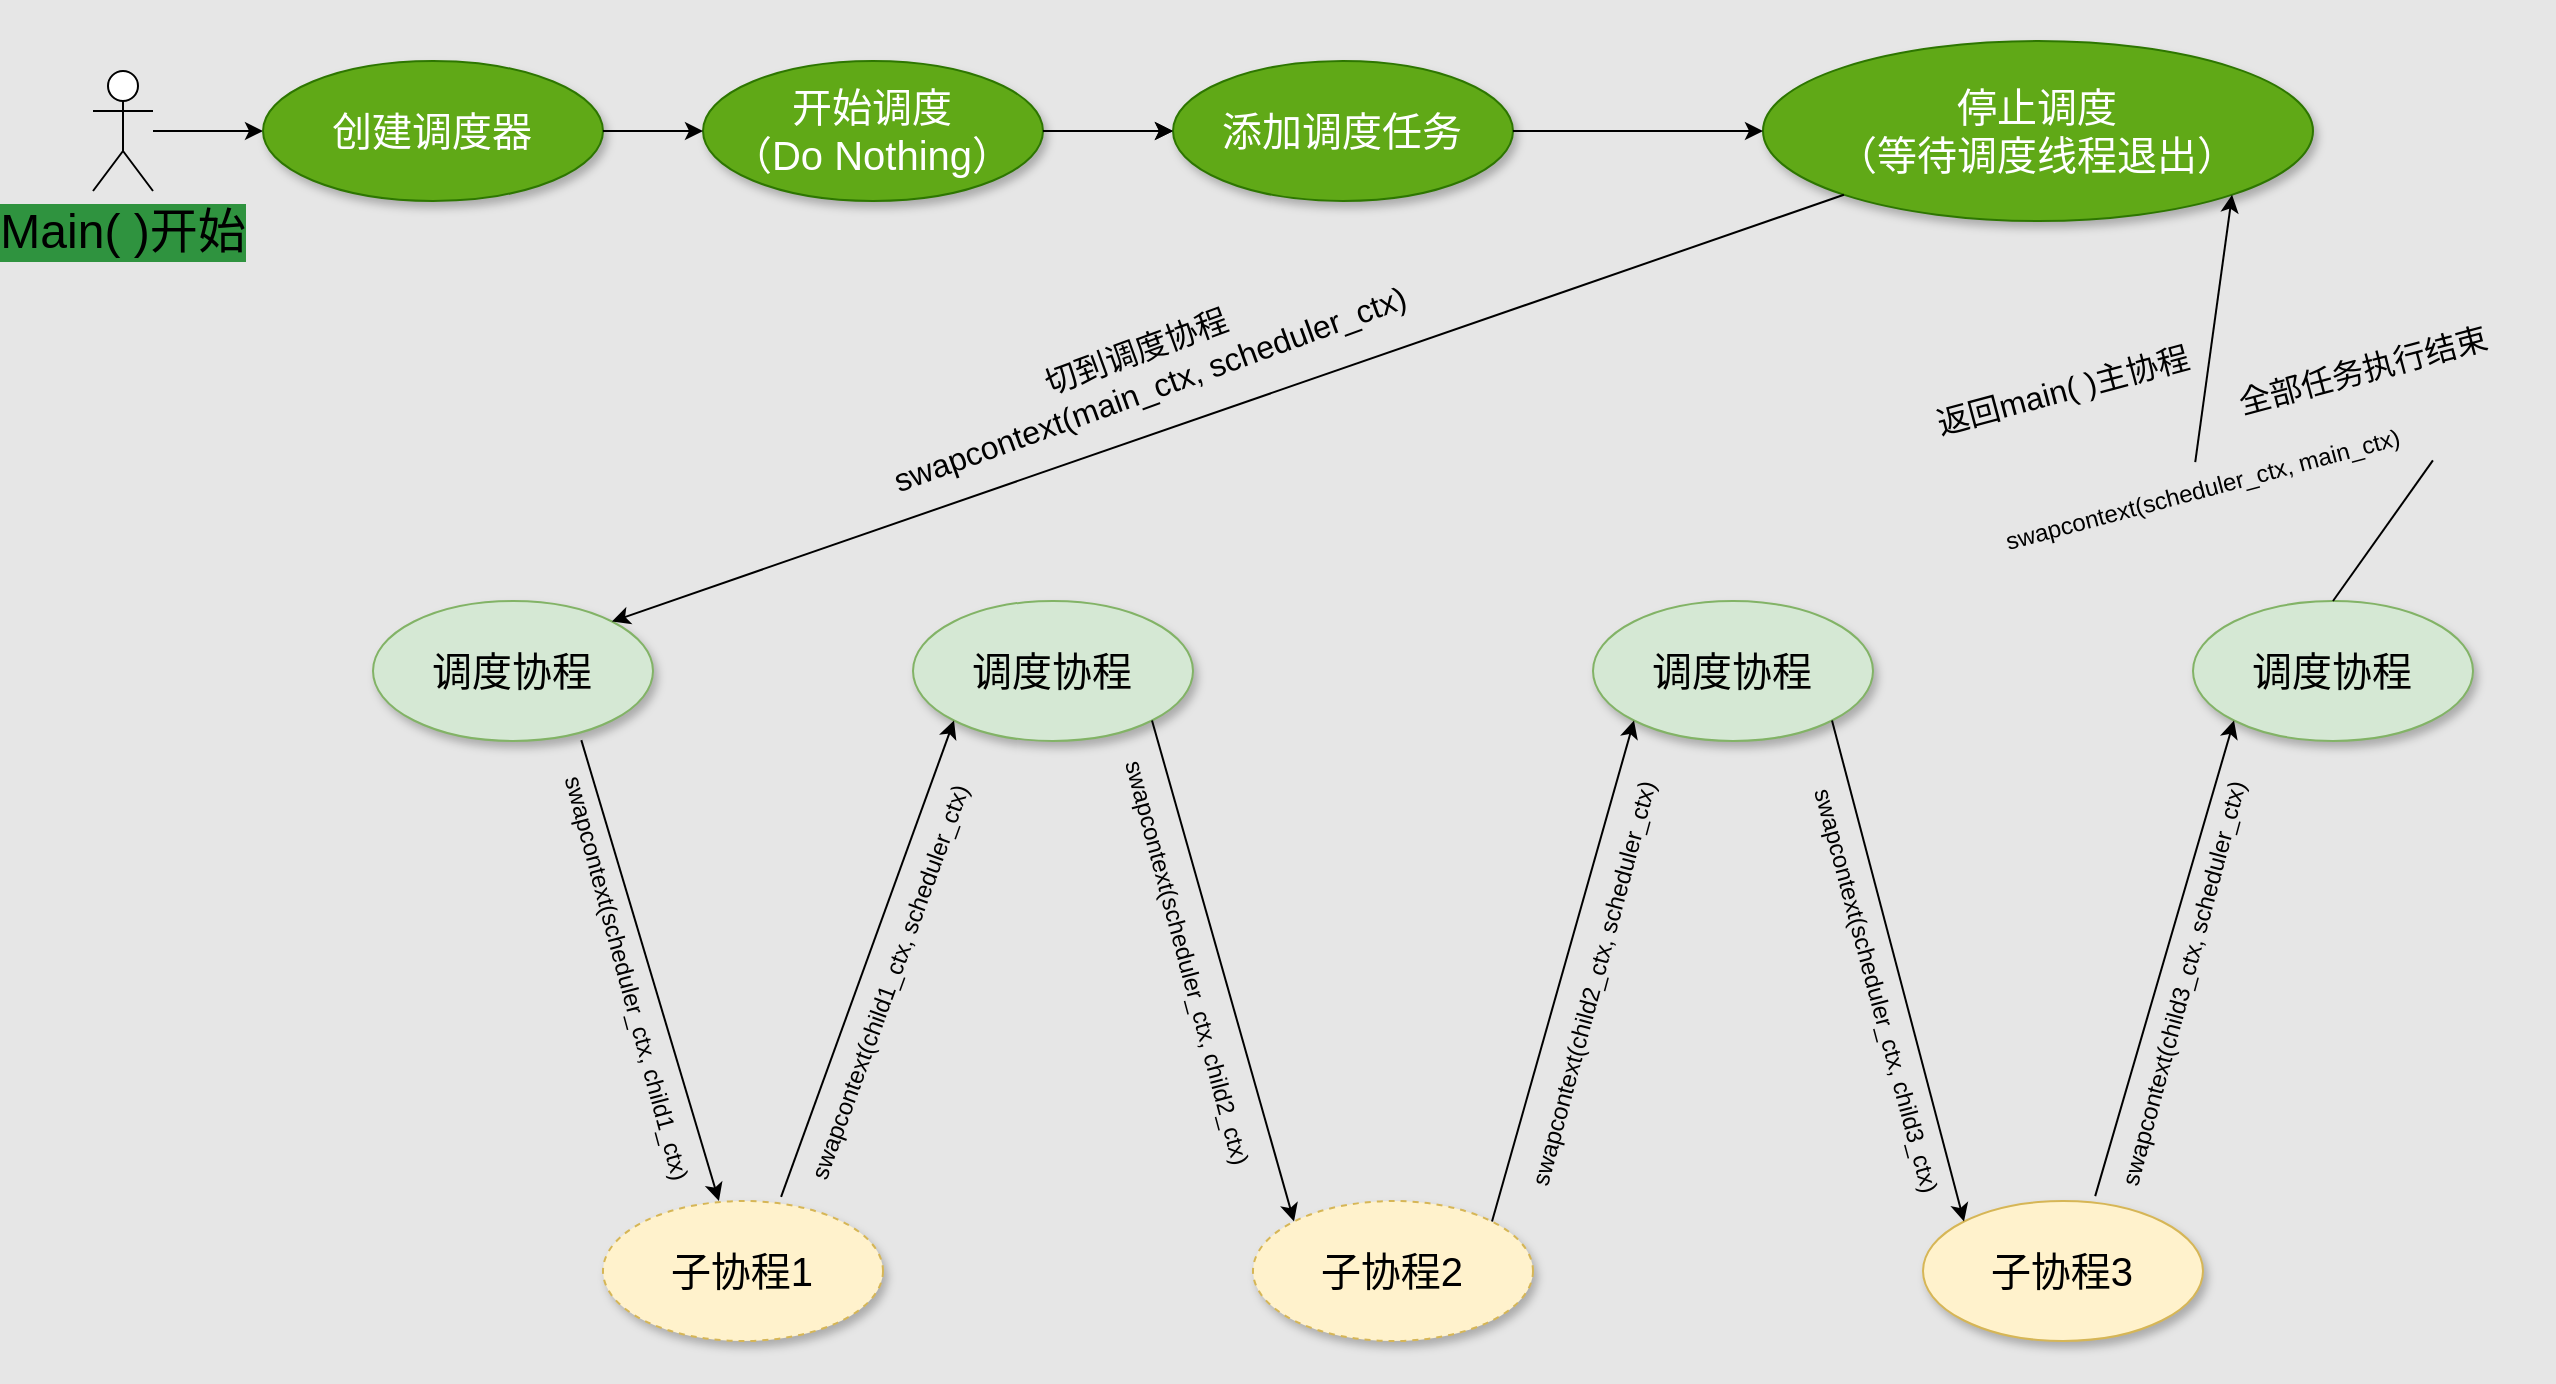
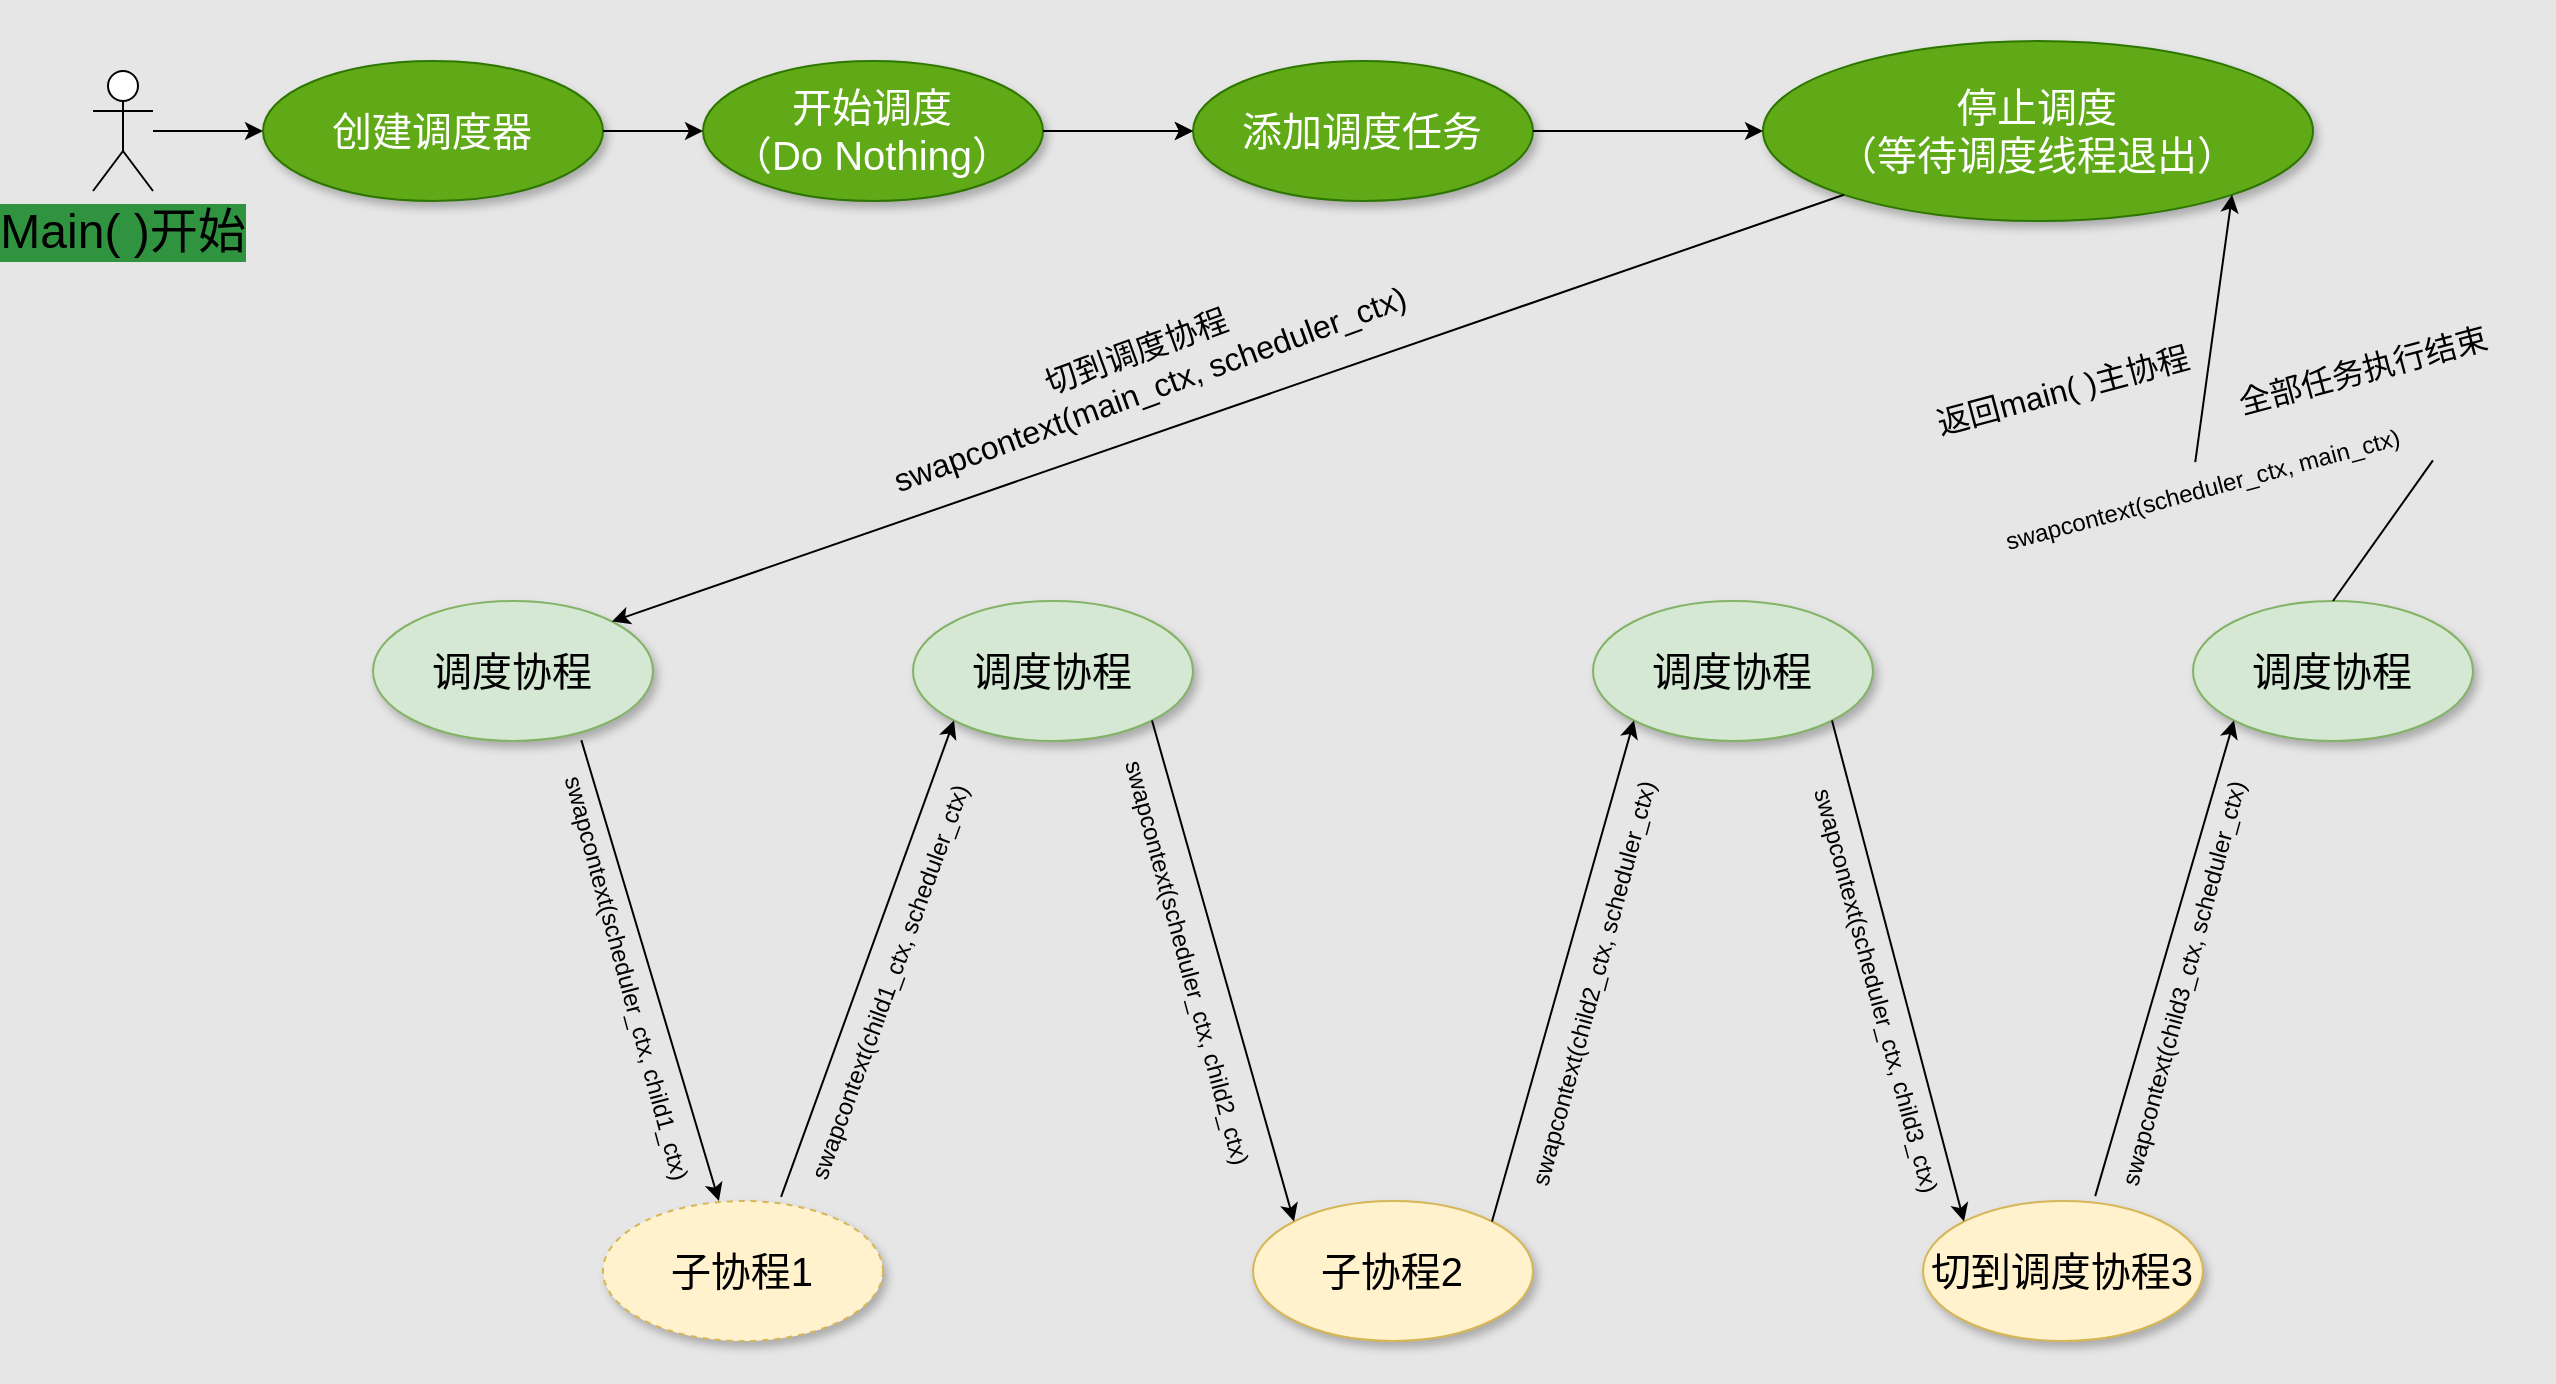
- <mxCell id="20" value="&lt;font style=&quot;font-size: 20px;&quot;&gt;添加调度任务&lt;/font&gt;" style="ellipse;whiteSpace=wrap;html=1;fillColor=#60a917;strokeColor=#2D7600;shadow=1;fontColor=#ffffff;" parent="1" vertex="1"><mxGeometry x="560" y="30" width="170" height="70" as="geometry" /></mxCell>
+ <mxCell id="20" value="&lt;font style=&quot;font-size: 20px;&quot;&gt;添加调度任务&lt;/font&gt;" style="ellipse;whiteSpace=wrap;html=1;fillColor=#60a917;strokeColor=#2D7600;shadow=1;fontColor=#ffffff;" parent="1" vertex="1"><mxGeometry x="570" y="30" width="170" height="70" as="geometry" /></mxCell>
- <mxCell id="6" value="&lt;font face=&quot;Helvetica&quot; style=&quot;font-size: 20px;&quot;&gt;子协程2&lt;/font&gt;" style="ellipse;whiteSpace=wrap;html=1;fillColor=#fff2cc;strokeColor=#d6b656;shadow=1;fontSize=20;dashed=1;" parent="1" vertex="1"><mxGeometry x="600" y="600" width="140" height="70" as="geometry" /></mxCell>
+ <mxCell id="6" value="&lt;font face=&quot;Helvetica&quot; style=&quot;font-size: 20px;&quot;&gt;子协程2&lt;/font&gt;" style="ellipse;whiteSpace=wrap;html=1;fillColor=#fff2cc;strokeColor=#d6b656;shadow=1;fontSize=20;" parent="1" vertex="1"><mxGeometry x="600" y="600" width="140" height="70" as="geometry" /></mxCell>
- <mxCell id="7" value="&lt;font face=&quot;Helvetica&quot; style=&quot;font-size: 20px;&quot;&gt;子协程3&lt;/font&gt;" style="ellipse;whiteSpace=wrap;html=1;fillColor=#fff2cc;strokeColor=#d6b656;shadow=1;fontSize=20;" parent="1" vertex="1"><mxGeometry x="935" y="600" width="140" height="70" as="geometry" /></mxCell>
+ <mxCell id="7" value="&lt;font face=&quot;Helvetica&quot; style=&quot;font-size: 20px;&quot;&gt;切到调度协程3&lt;/font&gt;" style="ellipse;whiteSpace=wrap;html=1;fillColor=#fff2cc;strokeColor=#d6b656;shadow=1;fontSize=20;" parent="1" vertex="1"><mxGeometry x="935" y="600" width="140" height="70" as="geometry" /></mxCell>
